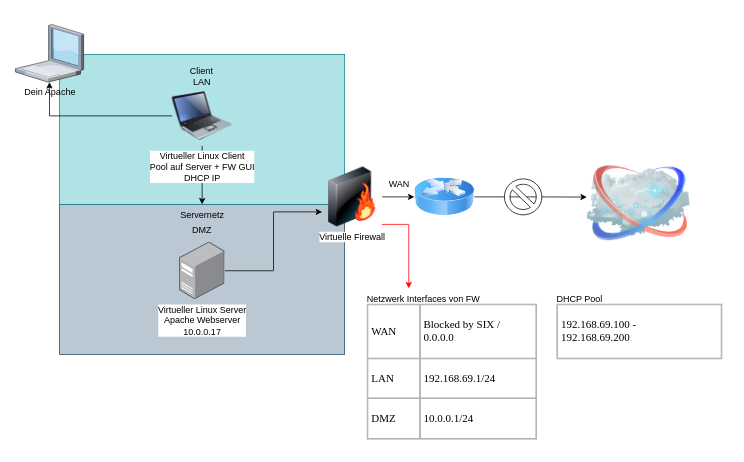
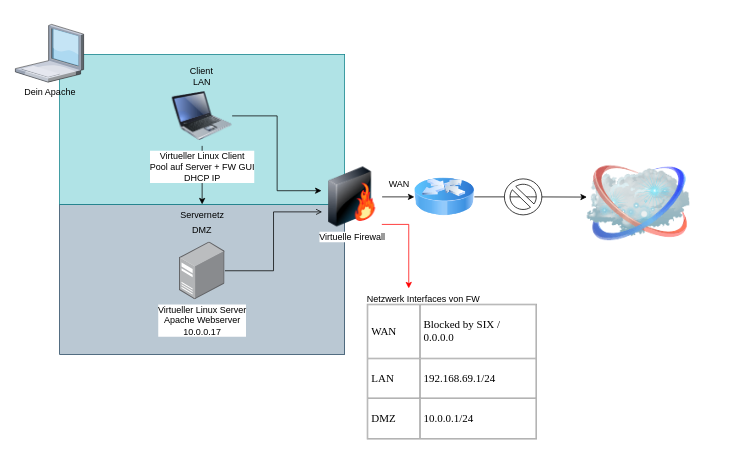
- <mxCell id="7" style="edgeStyle=orthogonalEdgeStyle;rounded=0;orthogonalLoop=1;jettySize=auto;html=1;fontColor=#000000;strokeColor=#000000;" parent="1" source="9" target="10" edge="1"><mxGeometry relative="1" as="geometry" /></mxCell>
+ <mxCell id="7" style="edgeStyle=orthogonalEdgeStyle;rounded=0;orthogonalLoop=1;jettySize=auto;html=1;entryX=-0.01;entryY=0.397;entryDx=0;entryDy=0;entryPerimeter=0;fontColor=#000000;strokeColor=#000000;" parent="1" source="9" target="14" edge="1"><mxGeometry relative="1" as="geometry" /></mxCell>
- <mxCell id="11" style="edgeStyle=orthogonalEdgeStyle;rounded=0;orthogonalLoop=1;jettySize=auto;html=1;entryX=0;entryY=0.75;entryDx=0;entryDy=0;fontColor=#000000;strokeColor=#000000;" parent="1" source="12" target="14" edge="1"><mxGeometry relative="1" as="geometry" /></mxCell>
+ <mxCell id="11" style="edgeStyle=orthogonalEdgeStyle;rounded=0;orthogonalLoop=1;jettySize=auto;html=1;entryX=0;entryY=0.75;entryDx=0;entryDy=0;fontColor=#000000;strokeColor=#000000;endArrow=open;" parent="1" source="12" target="14" edge="1"><mxGeometry relative="1" as="geometry" /></mxCell>
- <mxCell id="22" value="&lt;div style=&quot;direction:ltr;border-width:100%&quot;&gt;&lt;div style=&quot;direction:ltr;margin-top:0in;margin-left:0in;width:2.303in&quot;&gt;&lt;div style=&quot;direction:ltr;margin-top:0in;margin-left:0in;width:2.303in&quot;&gt;&lt;div style=&quot;direction:ltr&quot;&gt;DHCP Pool&lt;br&gt;&lt;table border=&quot;1&quot; cellpadding=&quot;0&quot; cellspacing=&quot;0&quot; valign=&quot;top&quot; style=&quot;direction:ltr;&lt;br/&gt; border-collapse:collapse;border-style:solid;border-color:#A3A3A3;border-width:&lt;br/&gt; 1pt&quot; title=&quot;&quot; summary=&quot;&quot;&gt; &lt;tbody&gt;&lt;tr&gt;  &lt;td style=&quot;border-style:solid;border-color:#A3A3A3;border-width:1pt;&lt;br/&gt;  vertical-align:top;width:2.293in;padding:2.0pt 3.0pt 2.0pt 3.0pt&quot;&gt;&lt;br&gt;  &lt;p style=&quot;margin:0in;font-family:Calibri;font-size:11.0pt&quot;&gt;192.168.69.100 -&lt;br&gt;  192.168.69.200&lt;/p&gt;&lt;br&gt;  &lt;/td&gt; &lt;/tr&gt;&lt;/tbody&gt;&lt;/table&gt;&lt;br&gt;&lt;/div&gt;&lt;/div&gt;&lt;/div&gt;&lt;/div&gt;" style="text;whiteSpace=wrap;html=1;" vertex="1" parent="1"><mxGeometry x="739.5" y="384" width="230" height="110" as="geometry" /></mxCell>
